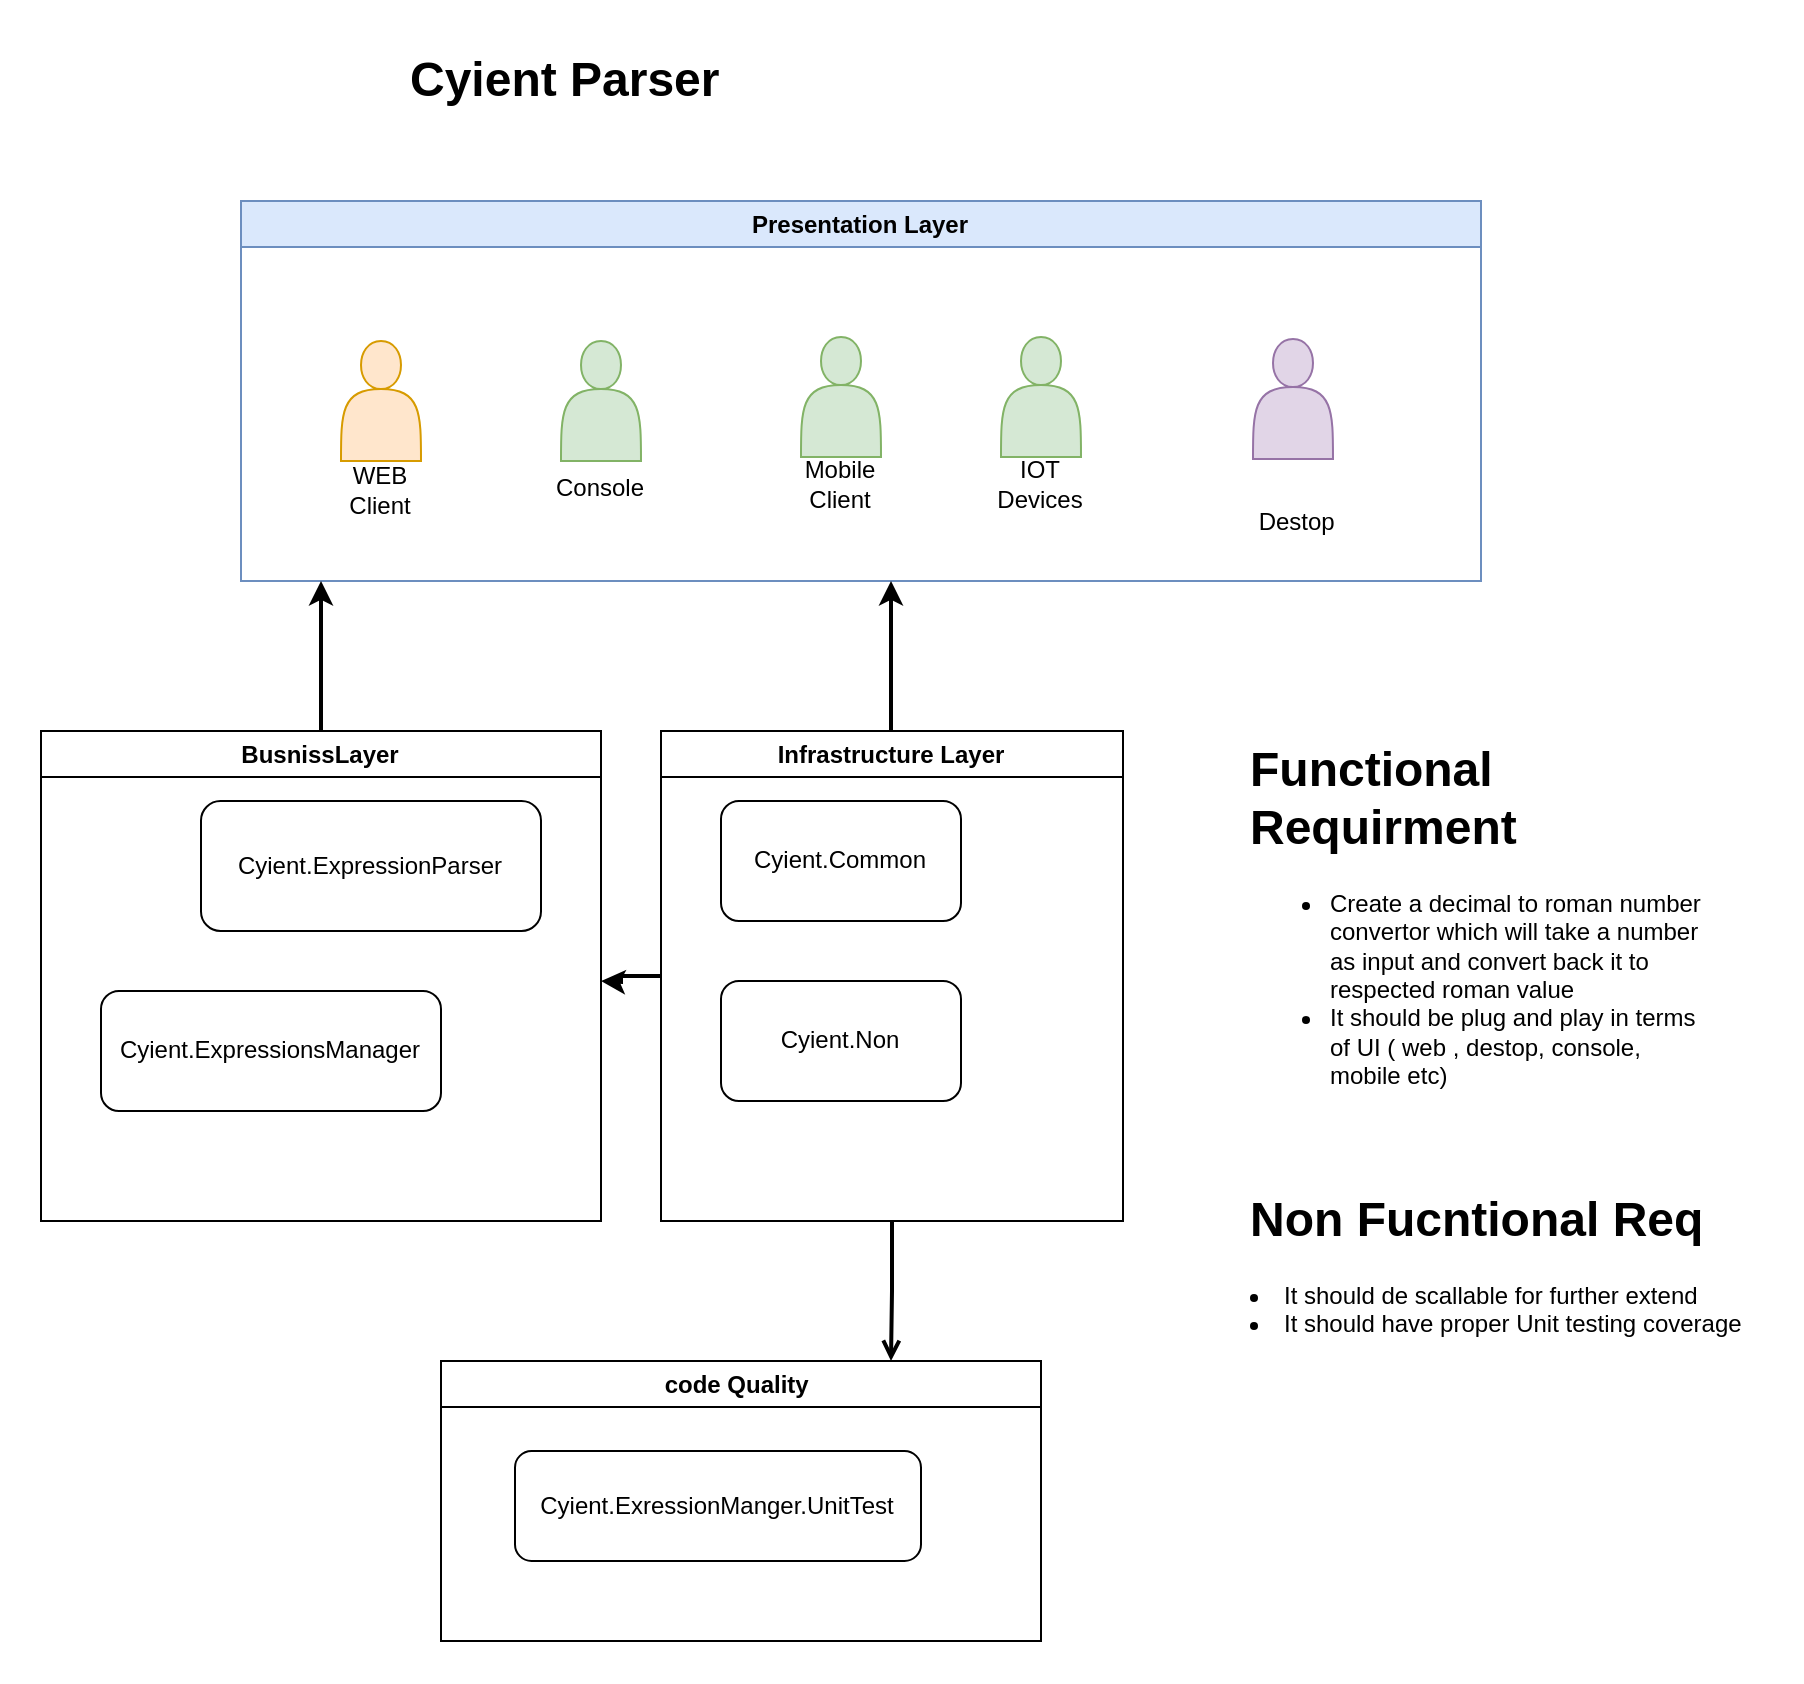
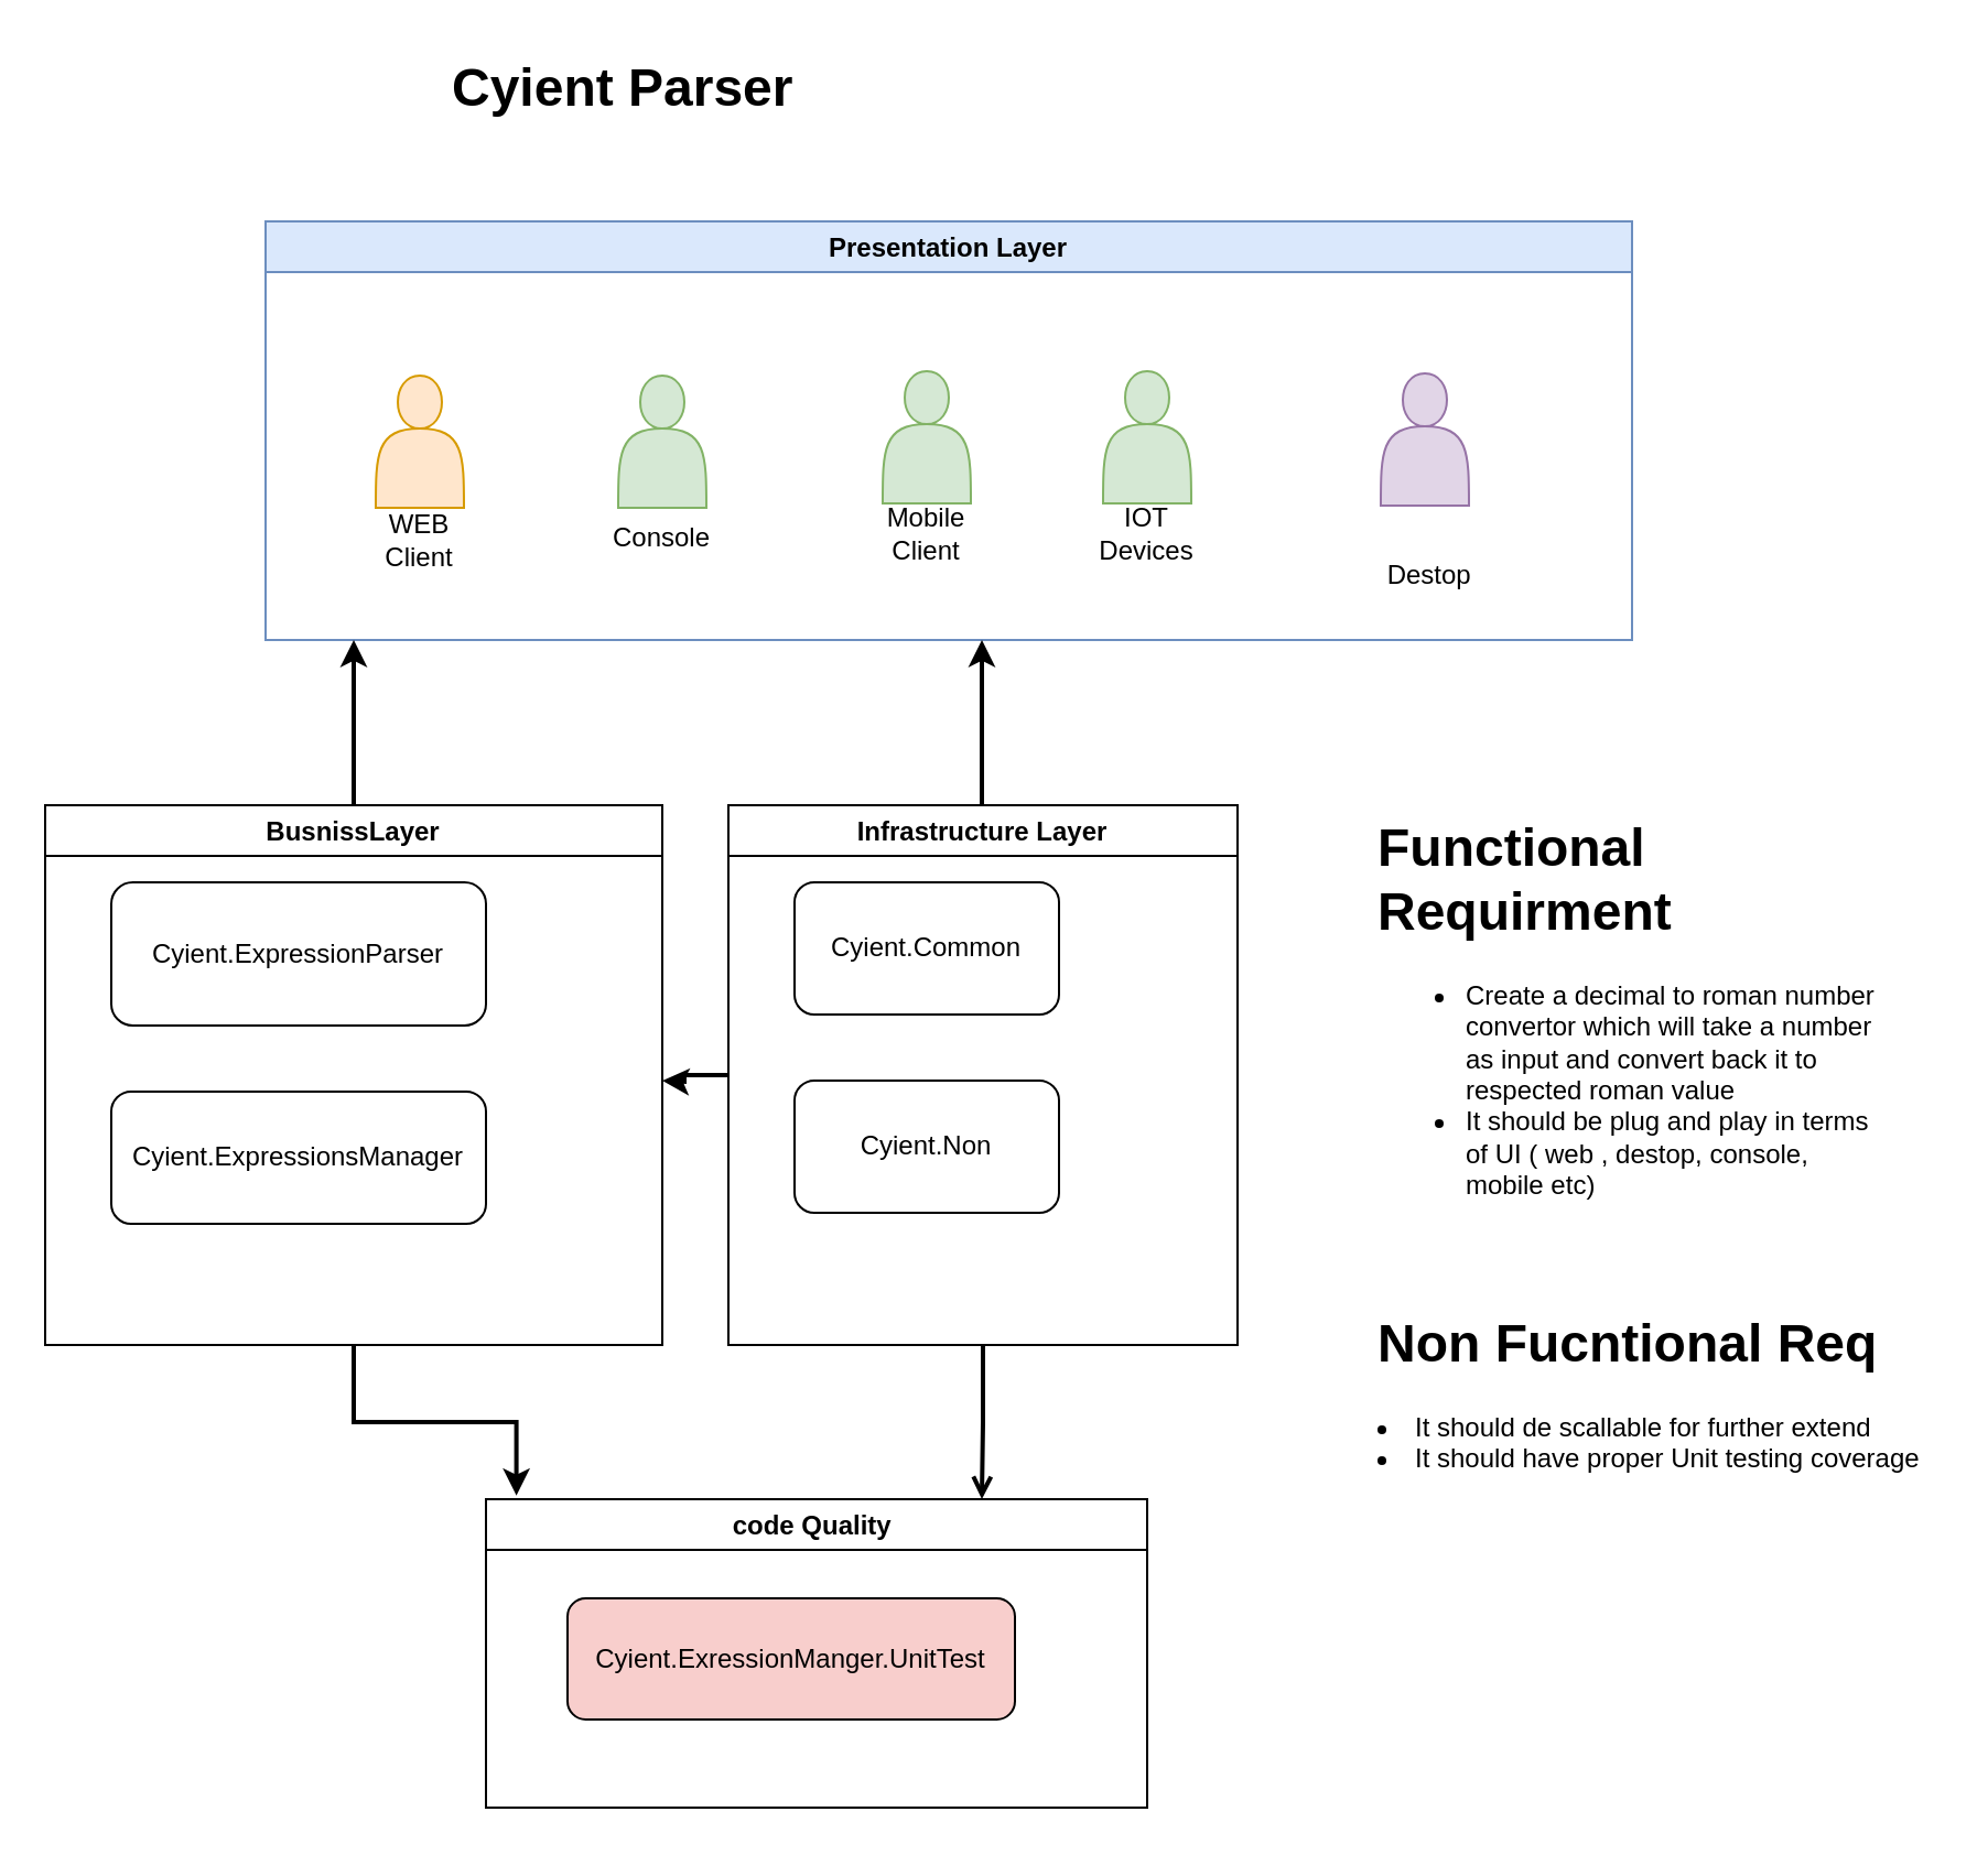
- <mxCell id="18" value="Cyient.ExpressionParser" style="rounded=1;whiteSpace=wrap;html=1;" parent="17" vertex="1"><mxGeometry x="80" y="35" width="170" height="65" as="geometry" /></mxCell>
+ <mxCell id="18" value="Cyient.ExpressionParser" style="rounded=1;whiteSpace=wrap;html=1;" parent="17" vertex="1"><mxGeometry x="30" y="35" width="170" height="65" as="geometry" /></mxCell>
+ <mxCell id="16" style="edgeStyle=orthogonalEdgeStyle;rounded=0;orthogonalLoop=1;jettySize=auto;html=1;entryX=0.046;entryY=-0.012;entryDx=0;entryDy=0;entryPerimeter=0;strokeWidth=2;" parent="1" source="17" target="26" edge="1"><mxGeometry relative="1" as="geometry" /></mxCell>
- <mxCell id="27" value="Cyient.ExressionManger.UnitTest" style="rounded=1;whiteSpace=wrap;html=1;" parent="26" vertex="1"><mxGeometry x="37" y="45" width="203" height="55" as="geometry" /></mxCell>
+ <mxCell id="27" value="Cyient.ExressionManger.UnitTest" style="rounded=1;whiteSpace=wrap;html=1;fillColor=#f8cecc;" parent="26" vertex="1"><mxGeometry x="37" y="45" width="203" height="55" as="geometry" /></mxCell>
